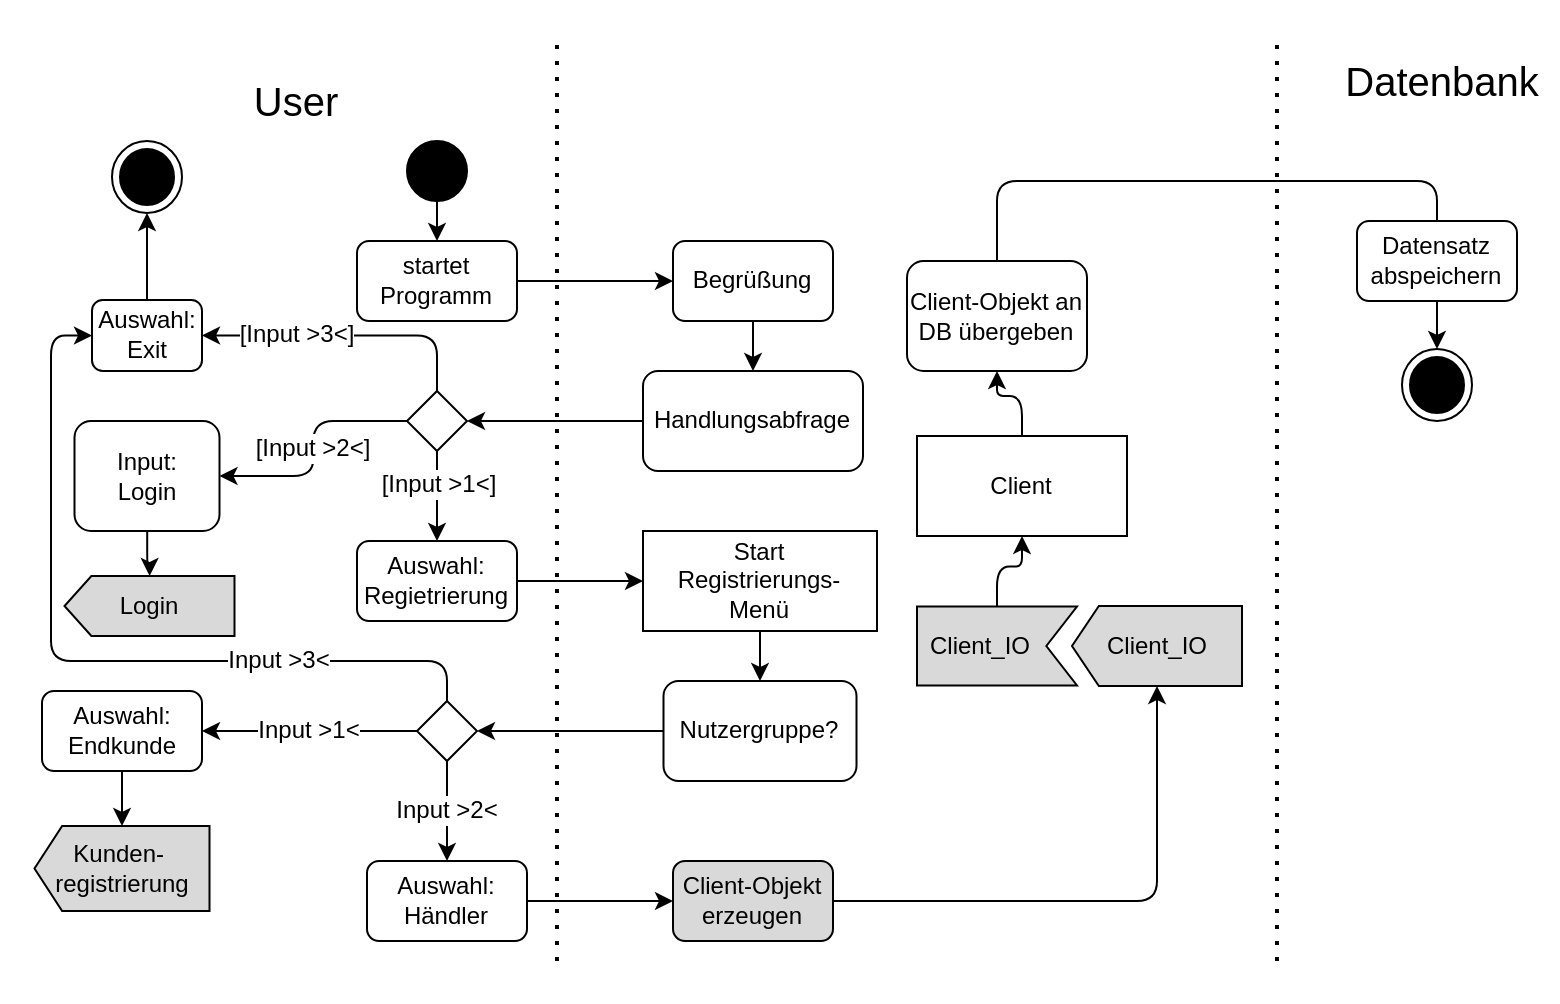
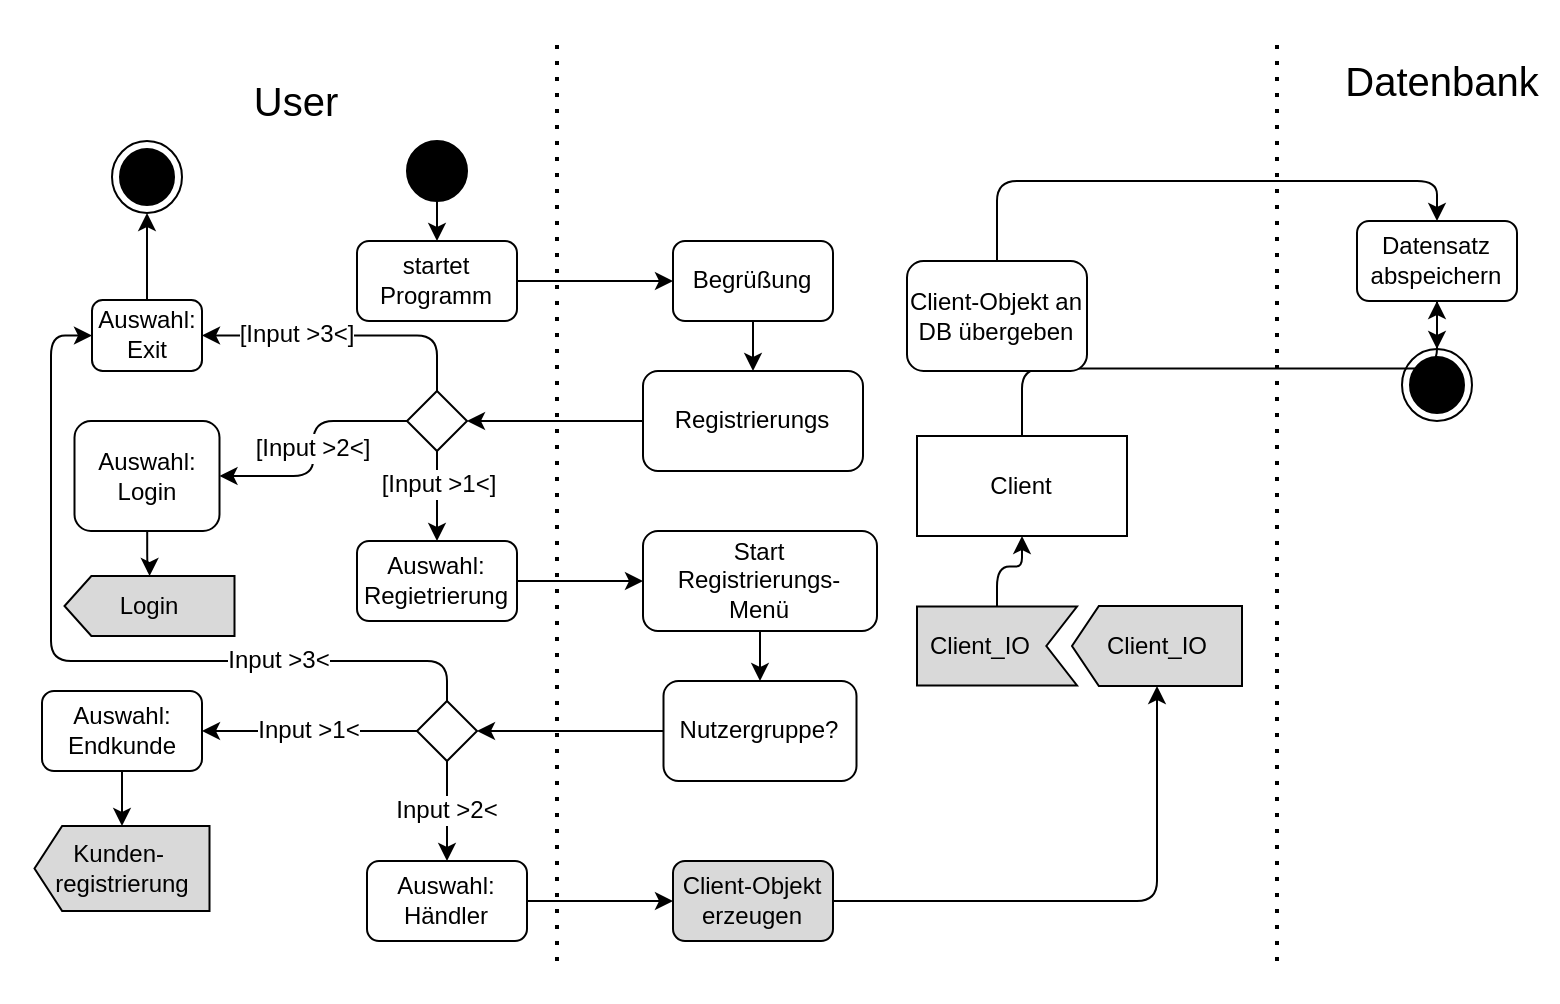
- <mxCell id="50" style="edgeStyle=orthogonalEdgeStyle;rounded=1;orthogonalLoop=1;jettySize=auto;html=1;entryX=0.5;entryY=0;entryDx=0;entryDy=0;fontSize=12;fontColor=#000000;exitX=0.5;exitY=0;exitDx=0;exitDy=0;endArrow=none;" edge="1" parent="1" source="51" target="53"><mxGeometry relative="1" as="geometry" /></mxCell>
+ <mxCell id="50" style="edgeStyle=orthogonalEdgeStyle;rounded=1;orthogonalLoop=1;jettySize=auto;html=1;entryX=0.5;entryY=0;entryDx=0;entryDy=0;fontSize=12;fontColor=#000000;exitX=0.5;exitY=0;exitDx=0;exitDy=0;" edge="1" parent="1" source="51" target="53"><mxGeometry relative="1" as="geometry" /></mxCell>
- <mxCell id="47" style="edgeStyle=orthogonalEdgeStyle;rounded=1;orthogonalLoop=1;jettySize=auto;html=1;exitX=0.5;exitY=0;exitDx=0;exitDy=0;fontSize=12;fontColor=#000000;" edge="1" parent="1" source="48" target="51"><mxGeometry relative="1" as="geometry" /></mxCell>
+ <mxCell id="47" style="edgeStyle=orthogonalEdgeStyle;rounded=1;orthogonalLoop=1;jettySize=auto;html=1;exitX=0.5;exitY=0;exitDx=0;exitDy=0;fontSize=12;fontColor=#000000;" edge="1" parent="1" source="48" target="53"><mxGeometry relative="1" as="geometry" /></mxCell>
- <mxCell id="13" value="Handlungsabfrage&lt;br&gt;" style="rounded=1;whiteSpace=wrap;html=1;fontSize=12;fillColor=#FFFFFF;" vertex="1" parent="1"><mxGeometry x="321" y="185" width="110" height="50" as="geometry" /></mxCell>
+ <mxCell id="13" value="Registrierungs&lt;br&gt;" style="rounded=1;whiteSpace=wrap;html=1;fontSize=12;fillColor=#FFFFFF;" vertex="1" parent="1"><mxGeometry x="321" y="185" width="110" height="50" as="geometry" /></mxCell>
- <mxCell id="20" value="Input:&lt;br&gt;Login" style="rounded=1;whiteSpace=wrap;html=1;fontSize=12;fillColor=#FFFFFF;" vertex="1" parent="1"><mxGeometry x="36.75" y="210" width="72.5" height="55" as="geometry" /></mxCell>
+ <mxCell id="20" value="Auswahl:&lt;br&gt;Login" style="rounded=1;whiteSpace=wrap;html=1;fontSize=12;fillColor=#FFFFFF;" vertex="1" parent="1"><mxGeometry x="36.75" y="210" width="72.5" height="55" as="geometry" /></mxCell>
- <mxCell id="39" value="Start&lt;br&gt;Registrierungs-&lt;br&gt;Menü" style="whiteSpace=wrap;html=1;fontSize=12;fillColor=#FFFFFF;rounded=0;" vertex="1" parent="1"><mxGeometry x="321" y="265" width="117" height="50" as="geometry" /></mxCell>
+ <mxCell id="39" value="Start&lt;br&gt;Registrierungs-&lt;br&gt;Menü" style="rounded=1;whiteSpace=wrap;html=1;fontSize=12;fillColor=#FFFFFF;" vertex="1" parent="1"><mxGeometry x="321" y="265" width="117" height="50" as="geometry" /></mxCell>
